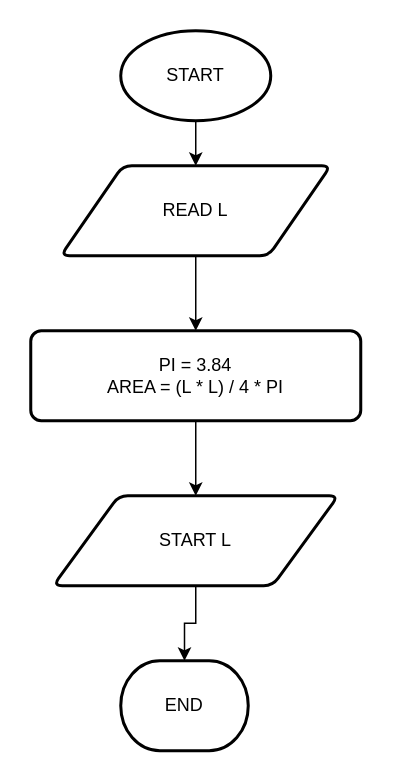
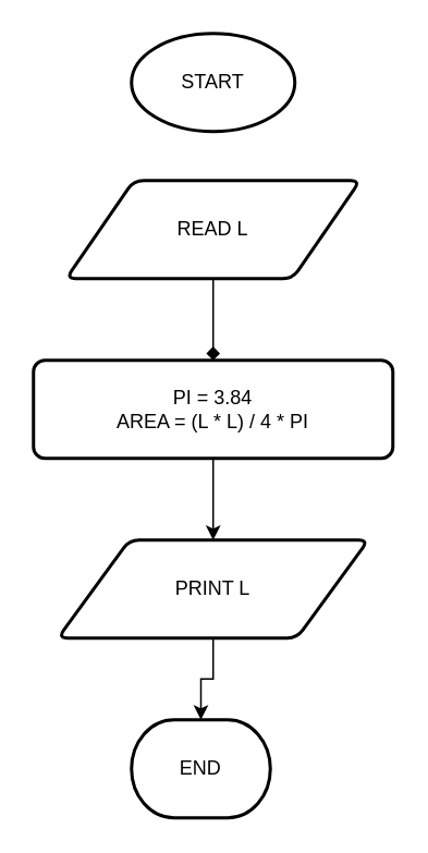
- <mxCell id="2" style="edgeStyle=orthogonalEdgeStyle;rounded=0;orthogonalLoop=1;jettySize=auto;html=1;exitX=0.5;exitY=1;exitDx=0;exitDy=0;exitPerimeter=0;entryX=0.5;entryY=0;entryDx=0;entryDy=0;" edge="1" parent="1" source="3" target="5"><mxGeometry relative="1" as="geometry" /></mxCell>
- <mxCell id="4" style="edgeStyle=orthogonalEdgeStyle;rounded=0;orthogonalLoop=1;jettySize=auto;html=1;exitX=0.5;exitY=1;exitDx=0;exitDy=0;entryX=0.5;entryY=0;entryDx=0;entryDy=0;" edge="1" parent="1" source="5" target="7"><mxGeometry relative="1" as="geometry" /></mxCell>
+ <mxCell id="4" style="edgeStyle=orthogonalEdgeStyle;rounded=0;orthogonalLoop=1;jettySize=auto;html=1;exitX=0.5;exitY=1;exitDx=0;exitDy=0;entryX=0.5;entryY=0;entryDx=0;entryDy=0;endArrow=diamond;" edge="1" parent="1" source="5" target="7"><mxGeometry relative="1" as="geometry" /></mxCell>
- <mxCell id="8" value="START L" style="shape=parallelogram;html=1;strokeWidth=2;perimeter=parallelogramPerimeter;whiteSpace=wrap;rounded=1;arcSize=12;size=0.23;" vertex="1" parent="1"><mxGeometry x="35" y="330" width="190" height="60" as="geometry" /></mxCell>
+ <mxCell id="8" value="PRINT L" style="shape=parallelogram;html=1;strokeWidth=2;perimeter=parallelogramPerimeter;whiteSpace=wrap;rounded=1;arcSize=12;size=0.23;" vertex="1" parent="1"><mxGeometry x="35" y="330" width="190" height="60" as="geometry" /></mxCell>
